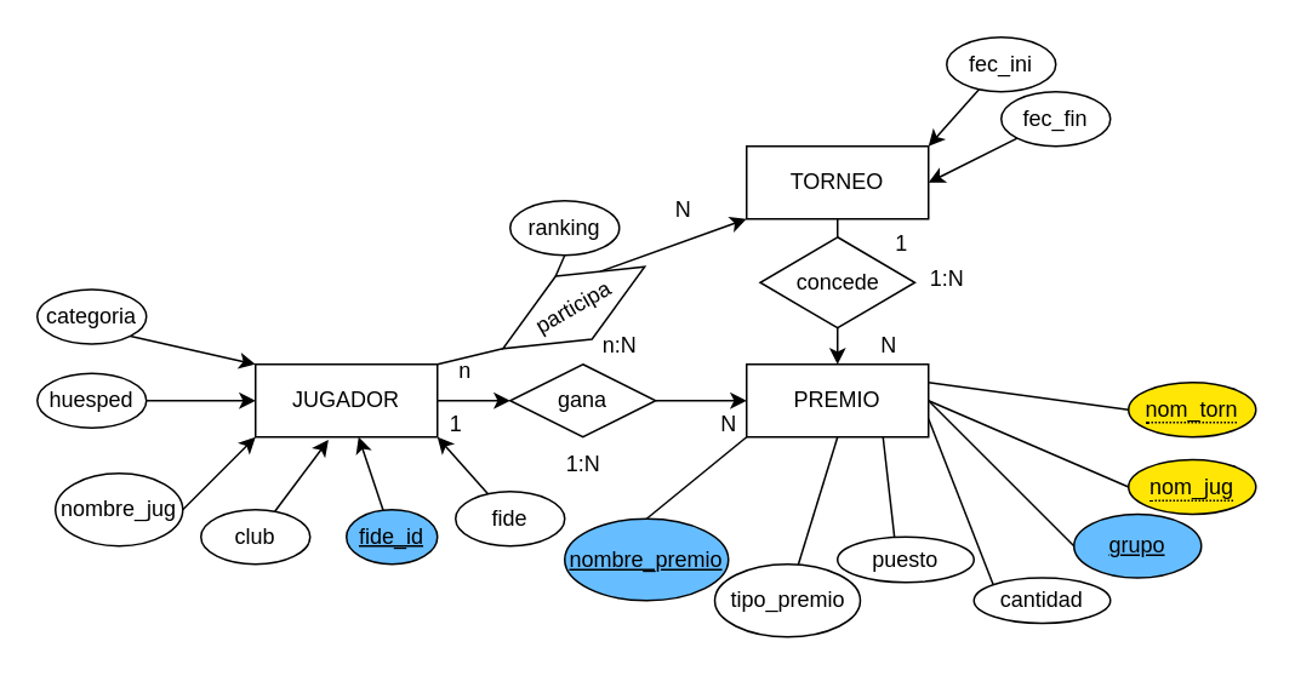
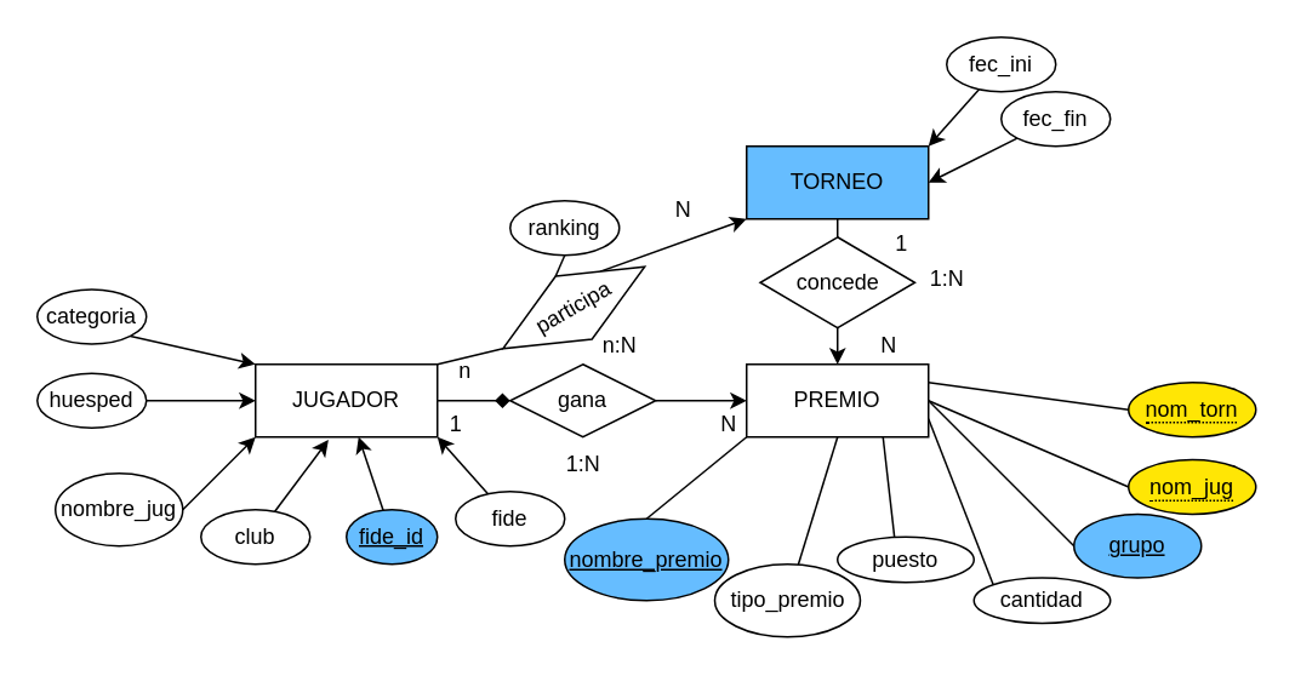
- <mxCell id="6" value="TORNEO&lt;br&gt;" style="whiteSpace=wrap;html=1;align=center;" parent="1" vertex="1"><mxGeometry x="410" y="80" width="100" height="40" as="geometry" /></mxCell>
+ <mxCell id="6" value="TORNEO&lt;br&gt;" style="whiteSpace=wrap;html=1;align=center;fillColor=#66bdff;" parent="1" vertex="1"><mxGeometry x="410" y="80" width="100" height="40" as="geometry" /></mxCell>
- <mxCell id="32" value="" style="edgeStyle=orthogonalEdgeStyle;rounded=0;orthogonalLoop=1;jettySize=auto;html=1;" edge="1" parent="1" source="4" target="33"><mxGeometry relative="1" as="geometry"><mxPoint x="240" y="220" as="sourcePoint" /><mxPoint x="410" y="220" as="targetPoint" /></mxGeometry></mxCell>
+ <mxCell id="32" value="" style="edgeStyle=orthogonalEdgeStyle;rounded=0;orthogonalLoop=1;jettySize=auto;html=1;endArrow=diamond;" edge="1" parent="1" source="4" target="33"><mxGeometry relative="1" as="geometry"><mxPoint x="240" y="220" as="sourcePoint" /><mxPoint x="410" y="220" as="targetPoint" /></mxGeometry></mxCell>
